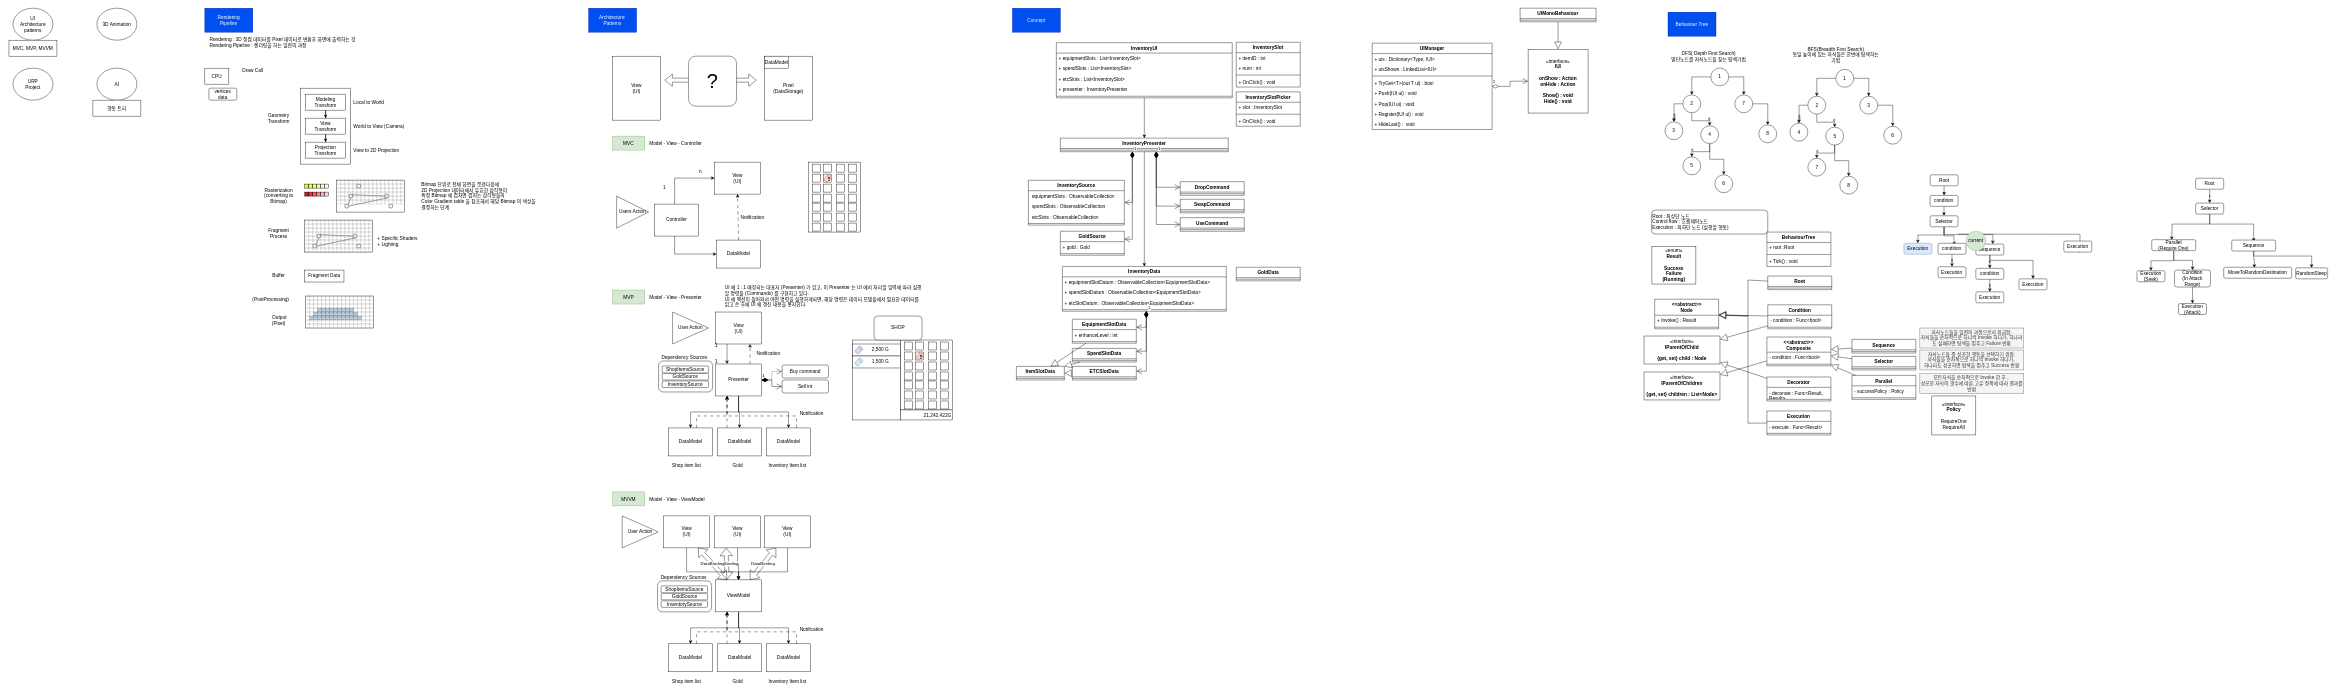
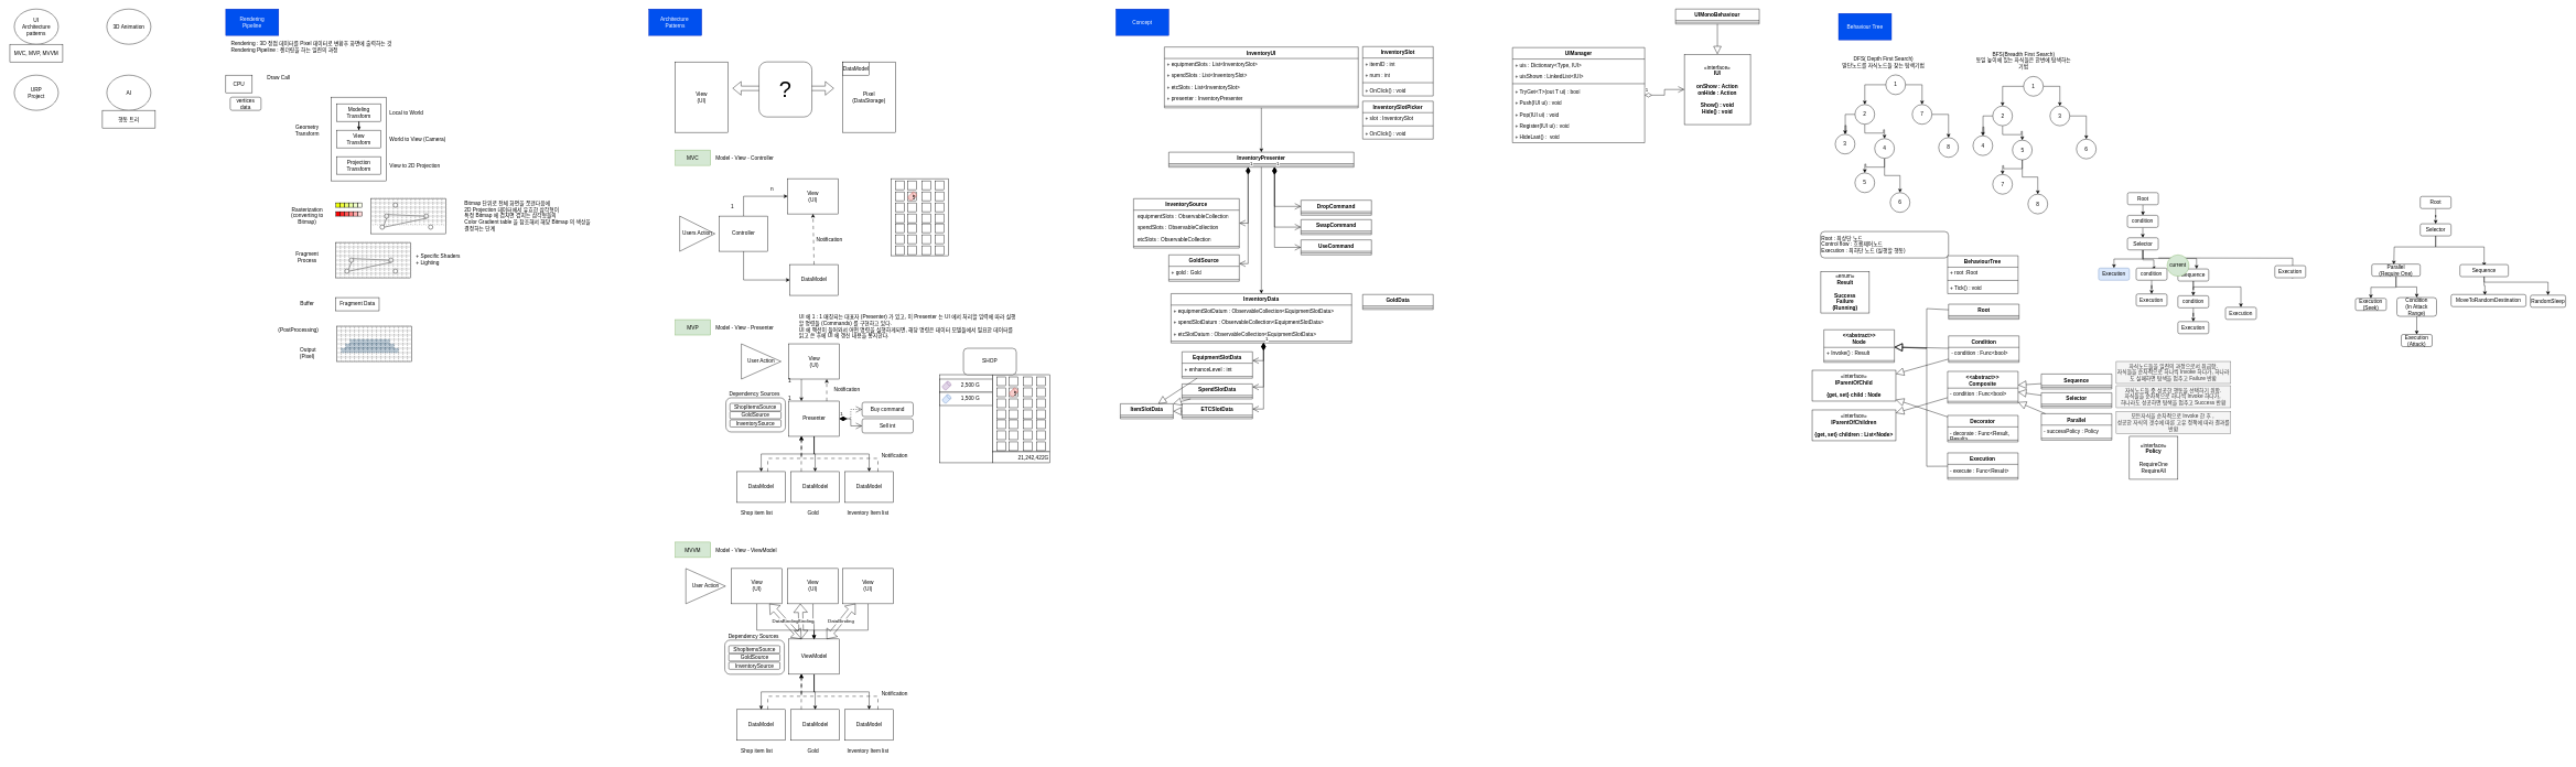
- <mxCell id="18" style="edgeStyle=orthogonalEdgeStyle;rounded=0;orthogonalLoop=1;jettySize=auto;html=1;entryX=0.5;entryY=0;entryDx=0;entryDy=0;" parent="1" source="19" target="20" edge="1"><mxGeometry relative="1" as="geometry" /></mxCell>
- <mxCell id="446" value="Controller" style="rounded=0;whiteSpace=wrap;html=1;" parent="1" vertex="1"><mxGeometry x="1635" y="510" width="110" height="80" as="geometry" /></mxCell>
+ <mxCell id="446" value="Controller" style="rounded=0;whiteSpace=wrap;html=1;" parent="1" vertex="1"><mxGeometry x="1630" y="490" width="110" height="80" as="geometry" /></mxCell>
- <mxCell id="287" value="+ Specific Shaders&amp;nbsp;&amp;nbsp;&lt;br&gt;+ Lighting" style="text;html=1;strokeColor=none;fillColor=none;align=left;verticalAlign=middle;whiteSpace=wrap;rounded=0;" parent="1" vertex="1"><mxGeometry x="940" y="589" width="170" height="30" as="geometry" /></mxCell>
+ <mxCell id="287" value="+ Specific Shaders&amp;nbsp;&amp;nbsp;&lt;br&gt;+ Lighting" style="text;html=1;strokeColor=none;fillColor=none;align=left;verticalAlign=middle;whiteSpace=wrap;rounded=0;" parent="1" vertex="1"><mxGeometry x="940" y="574" width="170" height="30" as="geometry" /></mxCell>
